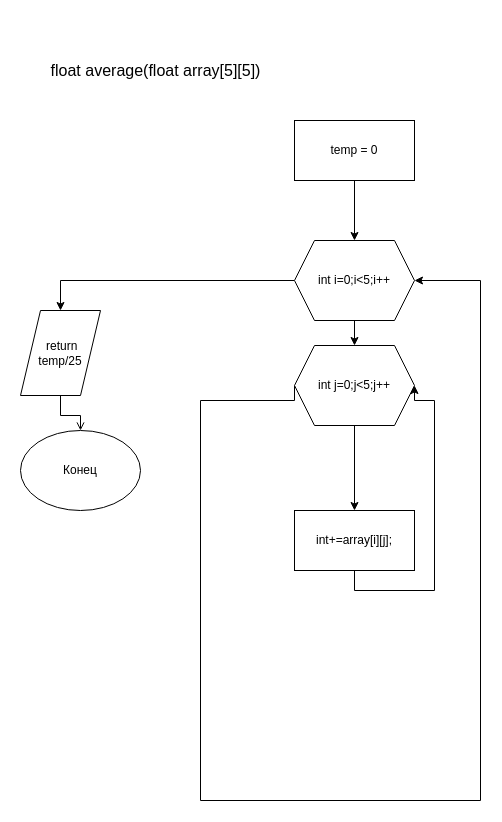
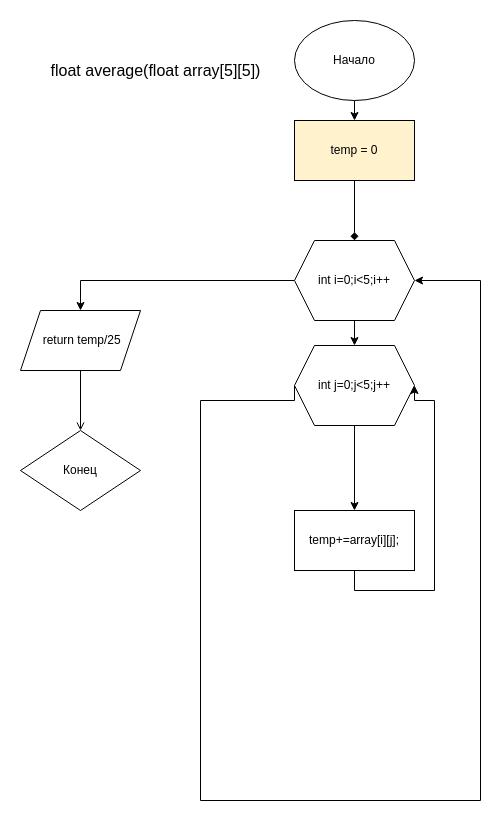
+ <mxCell id="3" value="&lt;div&gt;Начало&lt;/div&gt;" style="ellipse;whiteSpace=wrap;html=1;" parent="1" vertex="1"><mxGeometry x="294" y="20" width="120" height="80" as="geometry" /></mxCell>
+ <mxCell id="2" style="edgeStyle=orthogonalEdgeStyle;rounded=0;orthogonalLoop=1;jettySize=auto;html=1;exitX=0.5;exitY=1;exitDx=0;exitDy=0;entryX=0.5;entryY=0;entryDx=0;entryDy=0;" parent="1" source="3" target="5" edge="1"><mxGeometry relative="1" as="geometry" /></mxCell>
- <mxCell id="5" value="temp = 0" style="rounded=0;whiteSpace=wrap;html=1;" parent="1" vertex="1"><mxGeometry x="294" y="120" width="120" height="60" as="geometry" /></mxCell>
+ <mxCell id="5" value="temp = 0" style="rounded=0;whiteSpace=wrap;html=1;fillColor=#fff2cc;" parent="1" vertex="1"><mxGeometry x="294" y="120" width="120" height="60" as="geometry" /></mxCell>
- <mxCell id="4" style="edgeStyle=orthogonalEdgeStyle;rounded=0;orthogonalLoop=1;jettySize=auto;html=1;exitX=0.5;exitY=1;exitDx=0;exitDy=0;entryX=0.5;entryY=0;entryDx=0;entryDy=0;" parent="1" source="5" target="8" edge="1"><mxGeometry relative="1" as="geometry" /></mxCell>
+ <mxCell id="4" style="edgeStyle=orthogonalEdgeStyle;rounded=0;orthogonalLoop=1;jettySize=auto;html=1;exitX=0.5;exitY=1;exitDx=0;exitDy=0;entryX=0.5;entryY=0;entryDx=0;entryDy=0;endArrow=diamond;" parent="1" source="5" target="8" edge="1"><mxGeometry relative="1" as="geometry" /></mxCell>
- <mxCell id="14" value="&amp;nbsp;return temp/25" style="shape=parallelogram;perimeter=parallelogramPerimeter;whiteSpace=wrap;html=1;fixedSize=1;fontSize=12;" parent="1" vertex="1"><mxGeometry x="20" y="310" width="80" height="85" as="geometry" /></mxCell>
+ <mxCell id="14" value="&amp;nbsp;return temp/25" style="shape=parallelogram;perimeter=parallelogramPerimeter;whiteSpace=wrap;html=1;fixedSize=1;fontSize=12;" parent="1" vertex="1"><mxGeometry x="20" y="310" width="120" height="60" as="geometry" /></mxCell>
- <mxCell id="15" value="Конец" style="ellipse;whiteSpace=wrap;html=1;fontSize=12;" parent="1" vertex="1"><mxGeometry x="20" y="430" width="120" height="80" as="geometry" /></mxCell>
+ <mxCell id="15" value="Конец" style="rhombus;whiteSpace=wrap;html=1;fontSize=12;" parent="1" vertex="1"><mxGeometry x="20" y="430" width="120" height="80" as="geometry" /></mxCell>
- <mxCell id="17" value="int+=array[i][j];" style="rounded=0;whiteSpace=wrap;html=1;" vertex="1" parent="1"><mxGeometry x="294" y="510" width="120" height="60" as="geometry" /></mxCell>
+ <mxCell id="17" value="temp+=array[i][j];" style="rounded=0;whiteSpace=wrap;html=1;" vertex="1" parent="1"><mxGeometry x="294" y="510" width="120" height="60" as="geometry" /></mxCell>
